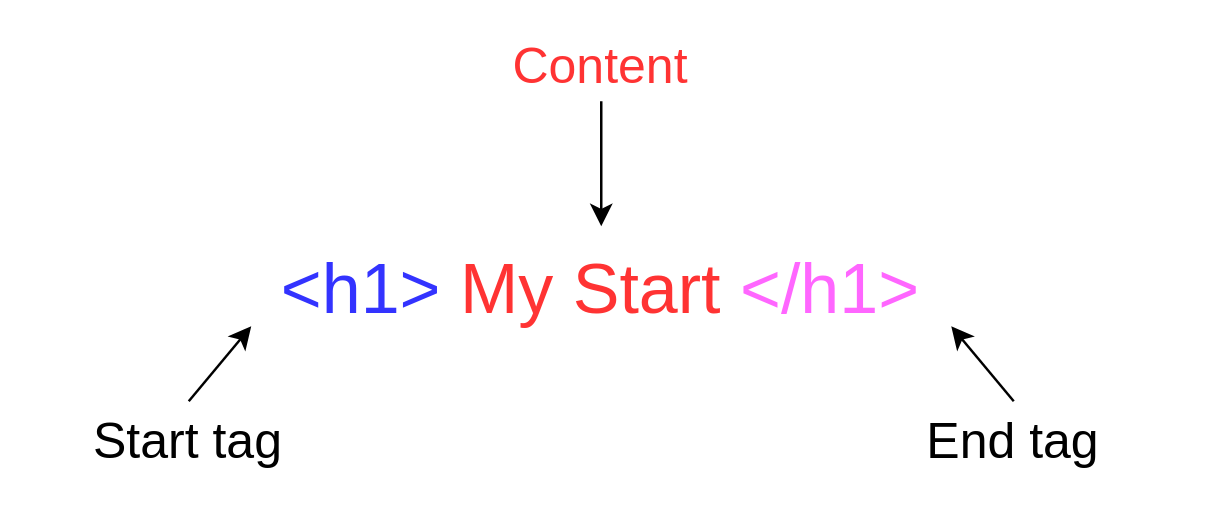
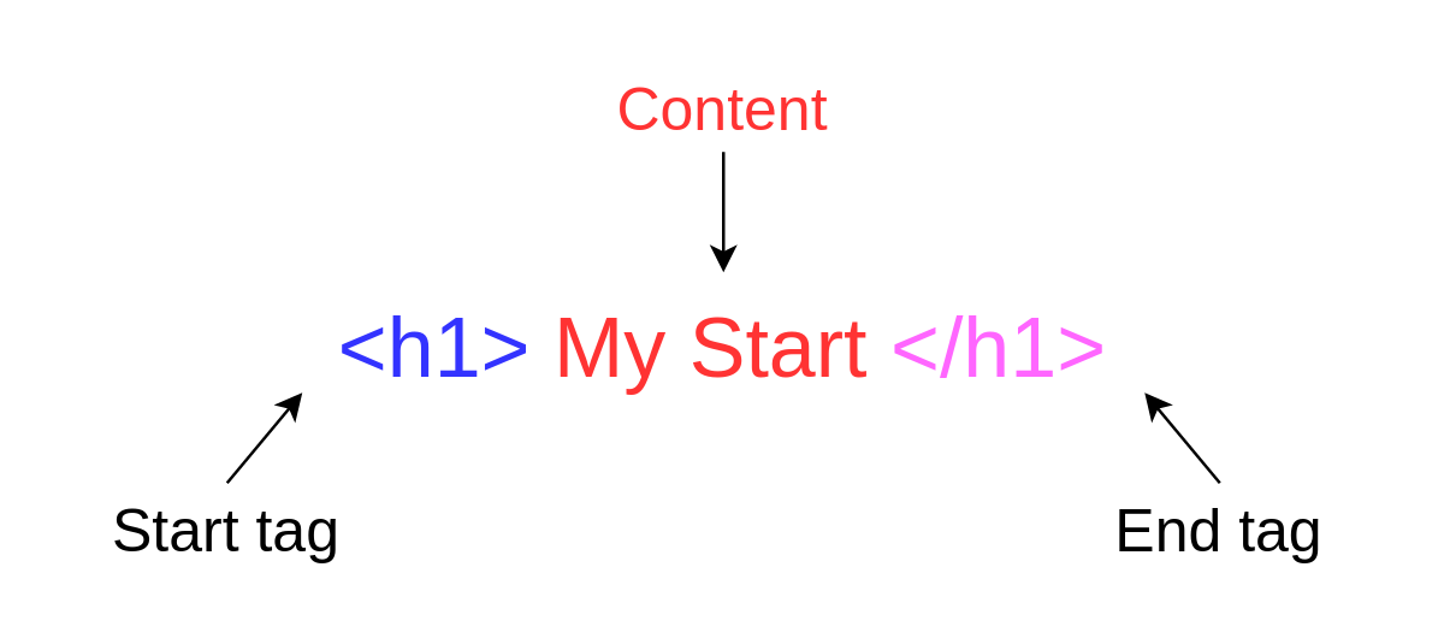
- <mxCell id="5" value="&lt;font color=&quot;#ff3333&quot;&gt;Content&lt;/font&gt;" style="text;html=1;strokeColor=none;fillColor=none;align=center;verticalAlign=middle;whiteSpace=wrap;rounded=0;fontSize=20;" vertex="1" parent="1"><mxGeometry x="185" y="10" width="110" height="30" as="geometry" /></mxCell>
+ <mxCell id="5" value="&lt;font color=&quot;#ff3333&quot;&gt;Content&lt;/font&gt;" style="text;html=1;strokeColor=none;fillColor=none;align=center;verticalAlign=middle;whiteSpace=wrap;rounded=0;fontSize=20;" vertex="1" parent="1"><mxGeometry x="185" y="20" width="110" height="30" as="geometry" /></mxCell>
